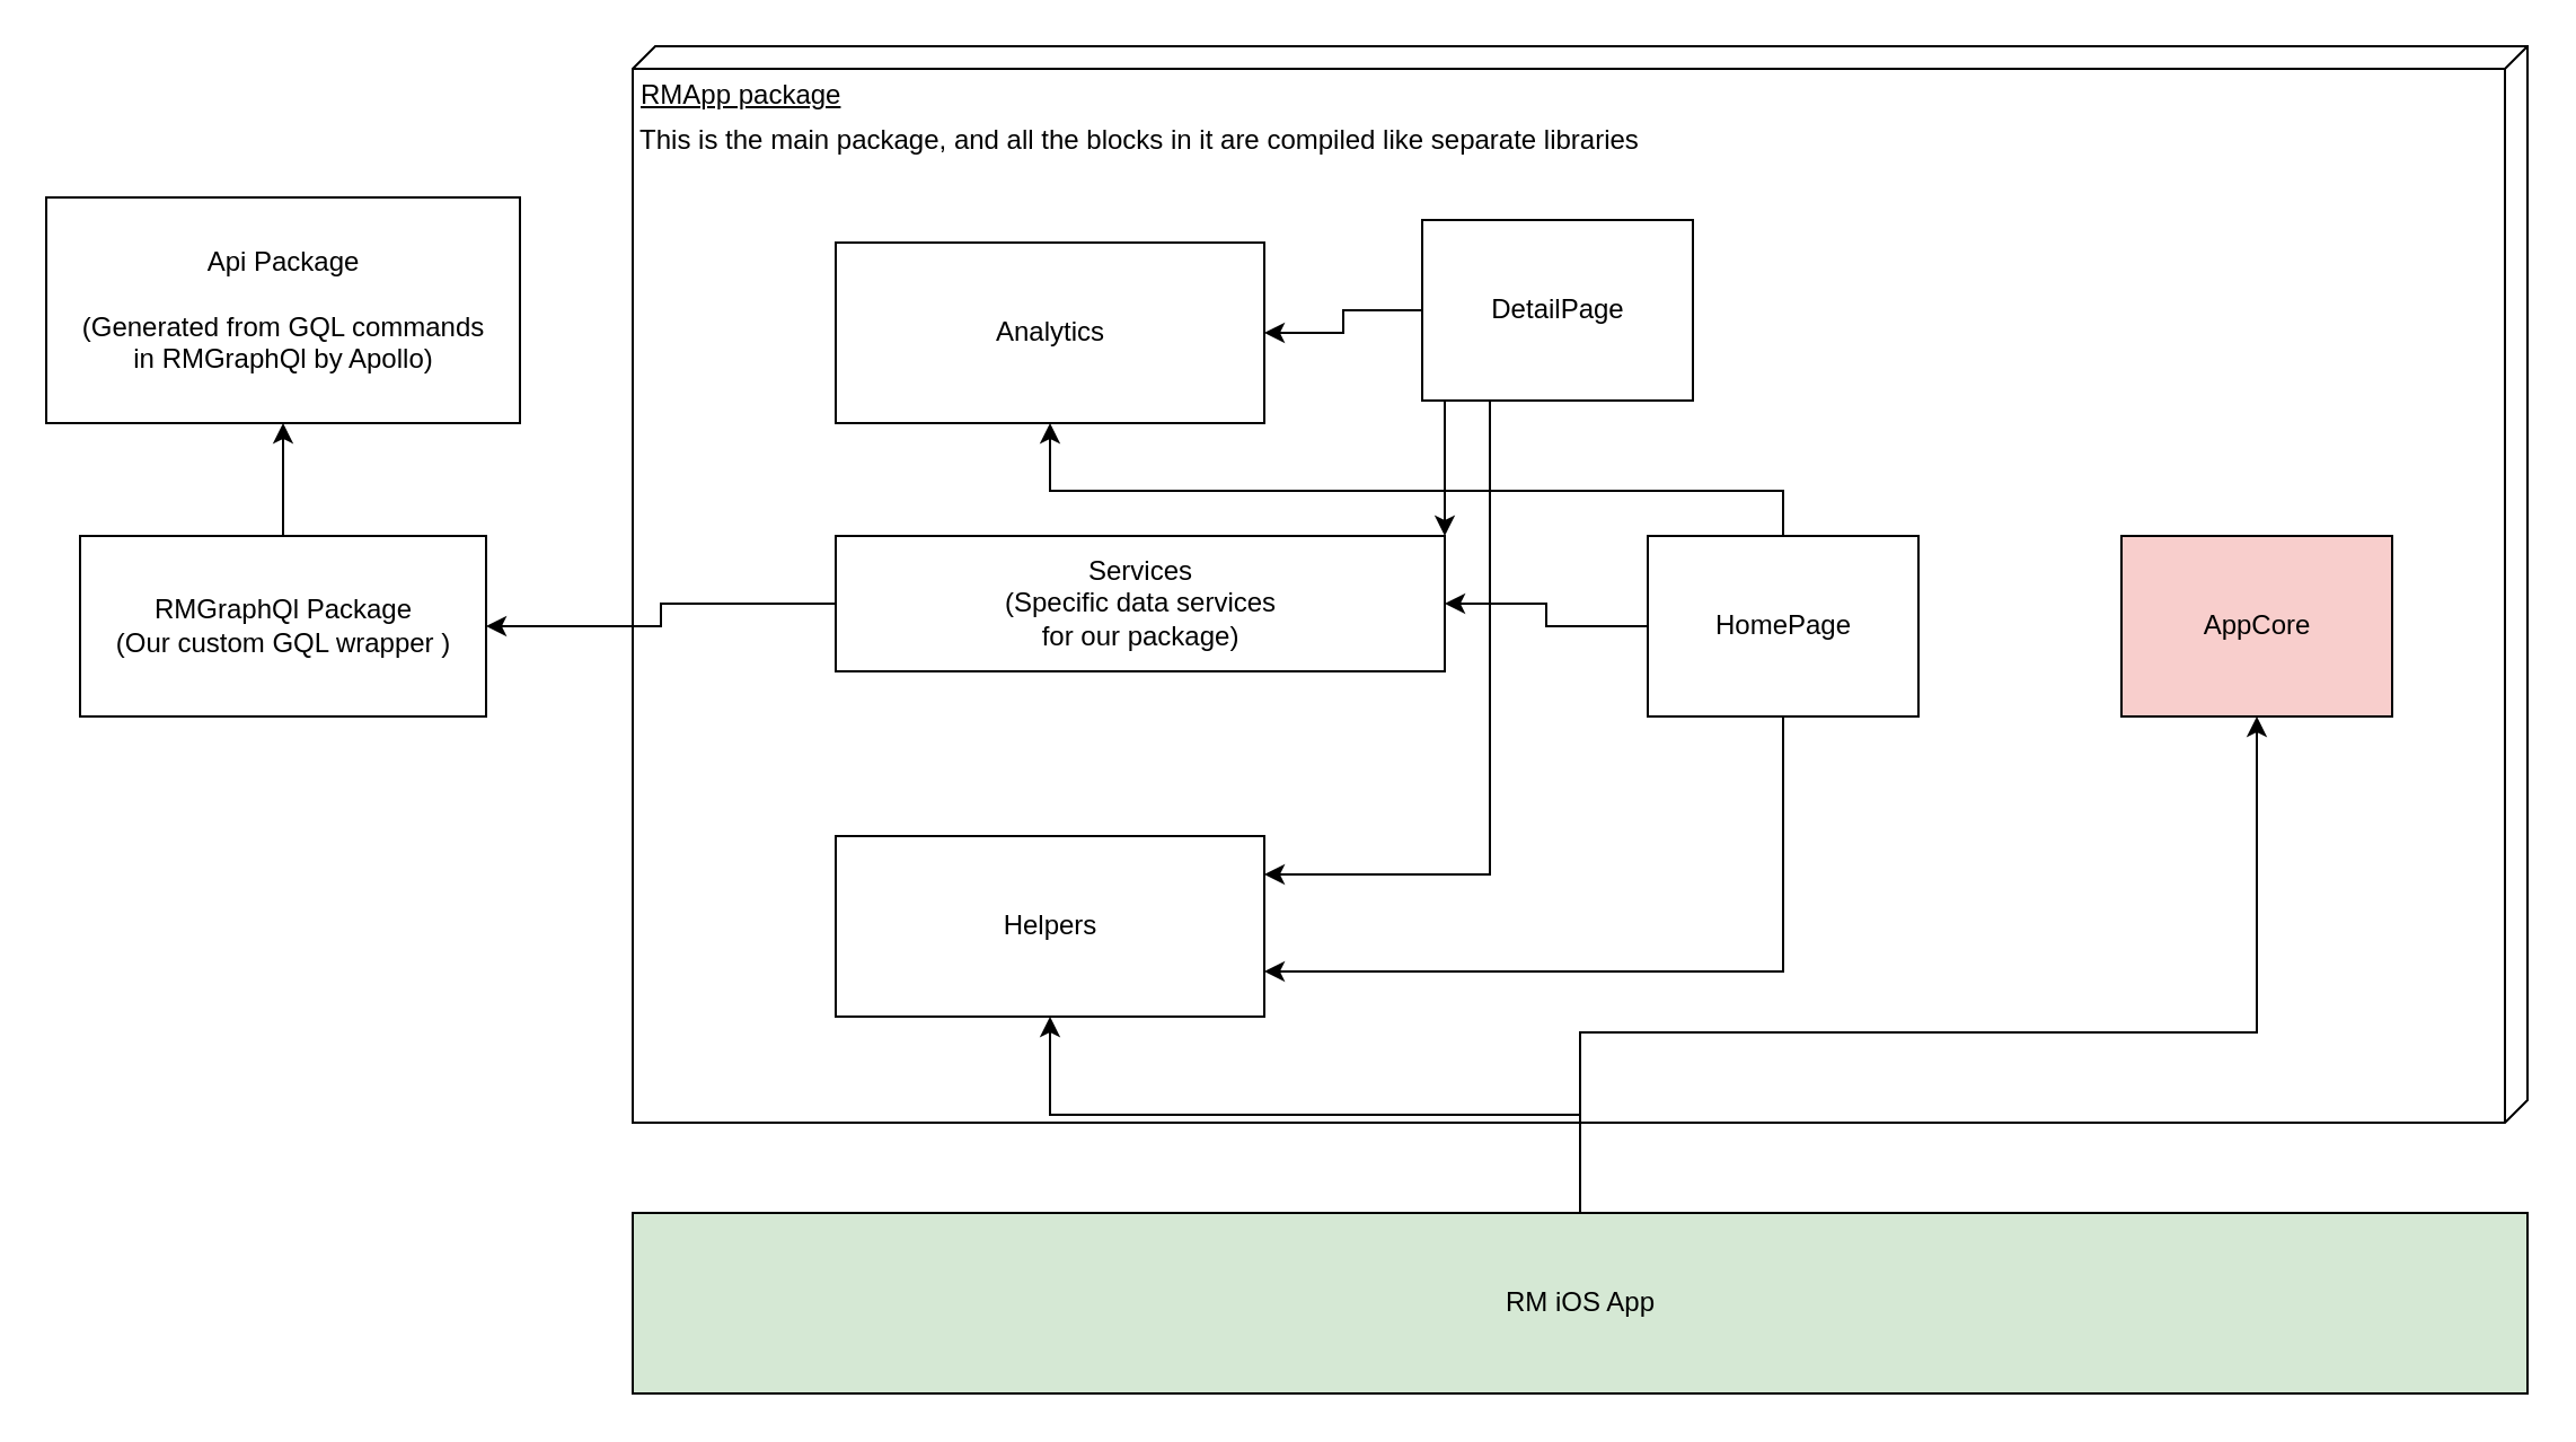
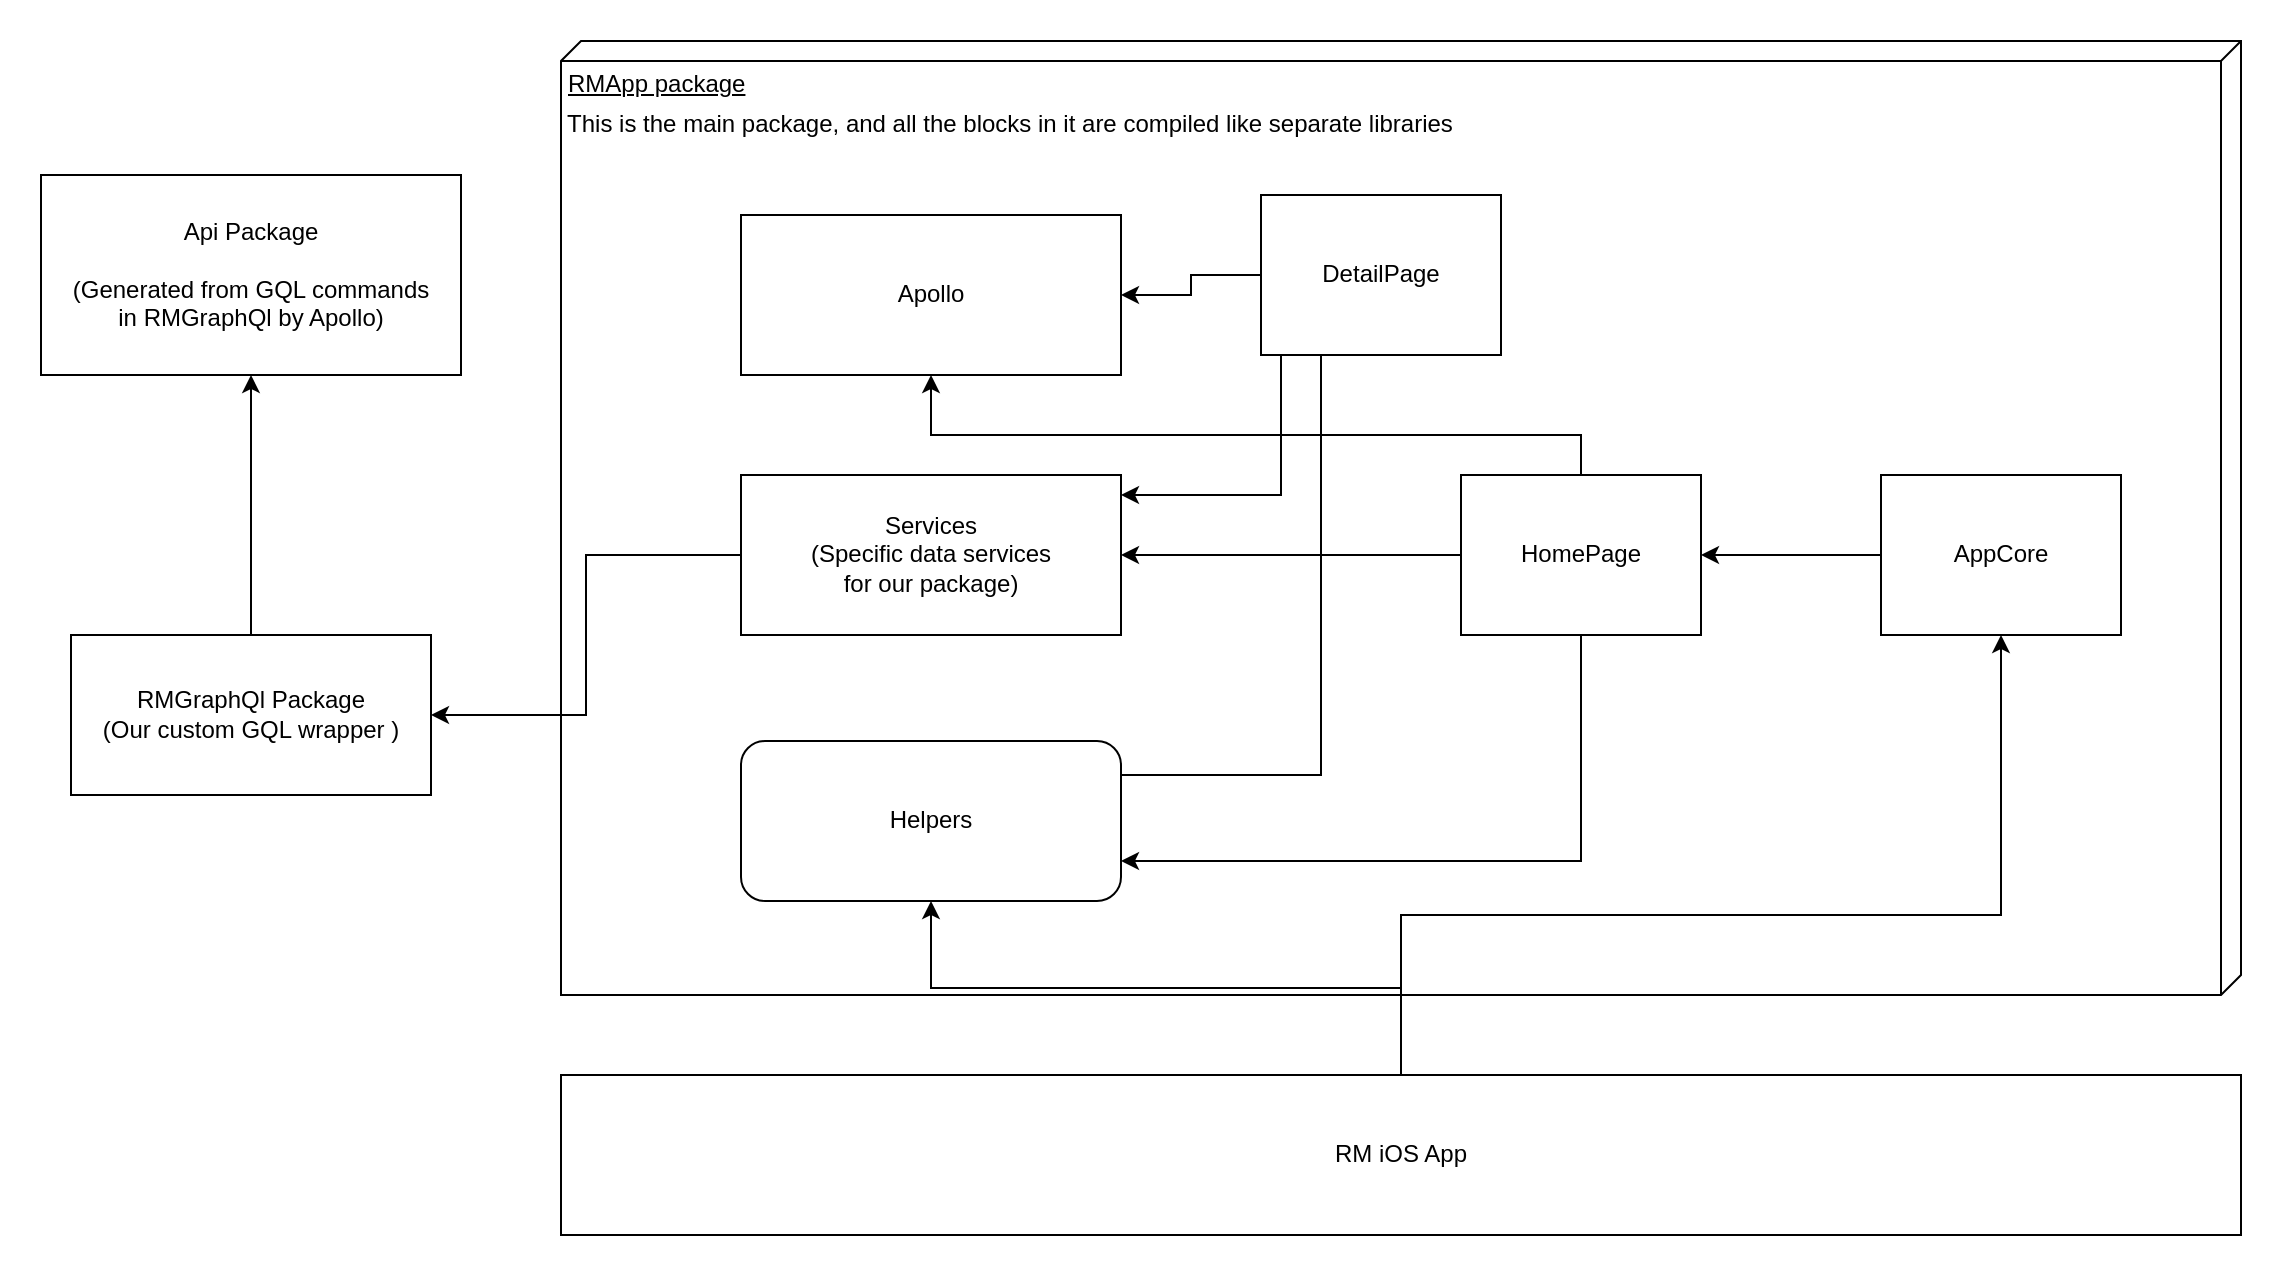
- <mxCell id="8" value="Analytics" style="html=1;" parent="1" vertex="1"><mxGeometry x="370" y="107" width="190" height="80" as="geometry" /></mxCell>
+ <mxCell id="8" value="Apollo" style="html=1;" parent="1" vertex="1"><mxGeometry x="370" y="107" width="190" height="80" as="geometry" /></mxCell>
- <mxCell id="7" value="Services&lt;br&gt;(Specific data services &lt;br&gt;for our package)" style="html=1;" parent="1" vertex="1"><mxGeometry x="370" y="237" width="270" height="60" as="geometry" /></mxCell>
+ <mxCell id="7" value="Services&lt;br&gt;(Specific data services &lt;br&gt;for our package)" style="html=1;" parent="1" vertex="1"><mxGeometry x="370" y="237" width="190" height="80" as="geometry" /></mxCell>
- <mxCell id="4" value="RMGraphQl Package&lt;br&gt;(Our custom GQL wrapper )" style="html=1;" parent="1" vertex="1"><mxGeometry x="35" y="237" width="180" height="80" as="geometry" /></mxCell>
+ <mxCell id="4" value="RMGraphQl Package&lt;br&gt;(Our custom GQL wrapper )" style="html=1;" parent="1" vertex="1"><mxGeometry x="35" y="317" width="180" height="80" as="geometry" /></mxCell>
+ <mxCell id="10" style="edgeStyle=orthogonalEdgeStyle;rounded=0;orthogonalLoop=1;jettySize=auto;html=1;" parent="1" source="11" target="15" edge="1"><mxGeometry relative="1" as="geometry" /></mxCell>
- <mxCell id="11" value="AppCore" style="html=1;fillColor=#f8cecc;" parent="1" vertex="1"><mxGeometry x="940" y="237" width="120" height="80" as="geometry" /></mxCell>
+ <mxCell id="11" value="AppCore" style="html=1;" parent="1" vertex="1"><mxGeometry x="940" y="237" width="120" height="80" as="geometry" /></mxCell>
- <mxCell id="18" style="edgeStyle=orthogonalEdgeStyle;rounded=0;orthogonalLoop=1;jettySize=auto;html=1;" parent="1" source="19" target="9" edge="1"><mxGeometry relative="1" as="geometry"><Array as="points"><mxPoint x="660" y="387" /></Array></mxGeometry></mxCell>
+ <mxCell id="18" style="edgeStyle=orthogonalEdgeStyle;rounded=0;orthogonalLoop=1;jettySize=auto;html=1;endArrow=none;" parent="1" source="19" target="9" edge="1"><mxGeometry relative="1" as="geometry"><Array as="points"><mxPoint x="660" y="387" /></Array></mxGeometry></mxCell>
- <mxCell id="9" value="Helpers" style="html=1;" parent="1" vertex="1"><mxGeometry x="370" y="370" width="190" height="80" as="geometry" /></mxCell>
+ <mxCell id="9" value="Helpers" style="html=1;rounded=1;" parent="1" vertex="1"><mxGeometry x="370" y="370" width="190" height="80" as="geometry" /></mxCell>
- <mxCell id="23" value="RM iOS App" style="html=1;shadow=0;fillColor=#d5e8d4;" parent="1" vertex="1"><mxGeometry x="280" y="537" width="840" height="80" as="geometry" /></mxCell>
+ <mxCell id="23" value="RM iOS App" style="html=1;shadow=0;" parent="1" vertex="1"><mxGeometry x="280" y="537" width="840" height="80" as="geometry" /></mxCell>
